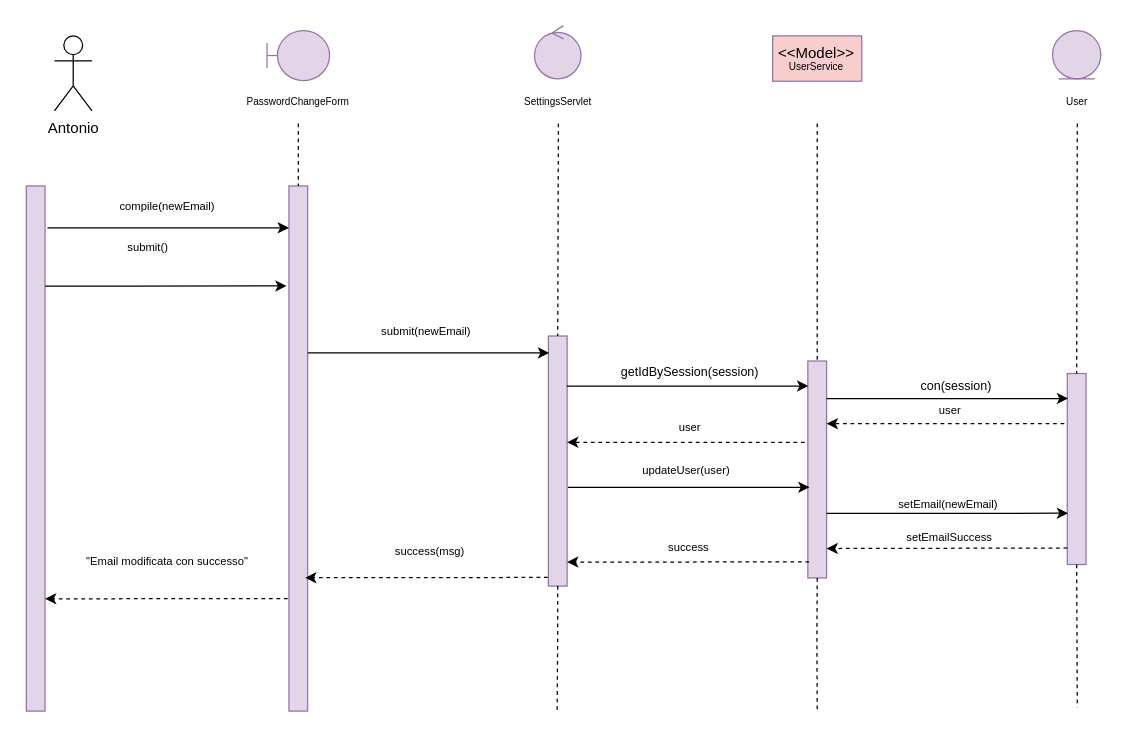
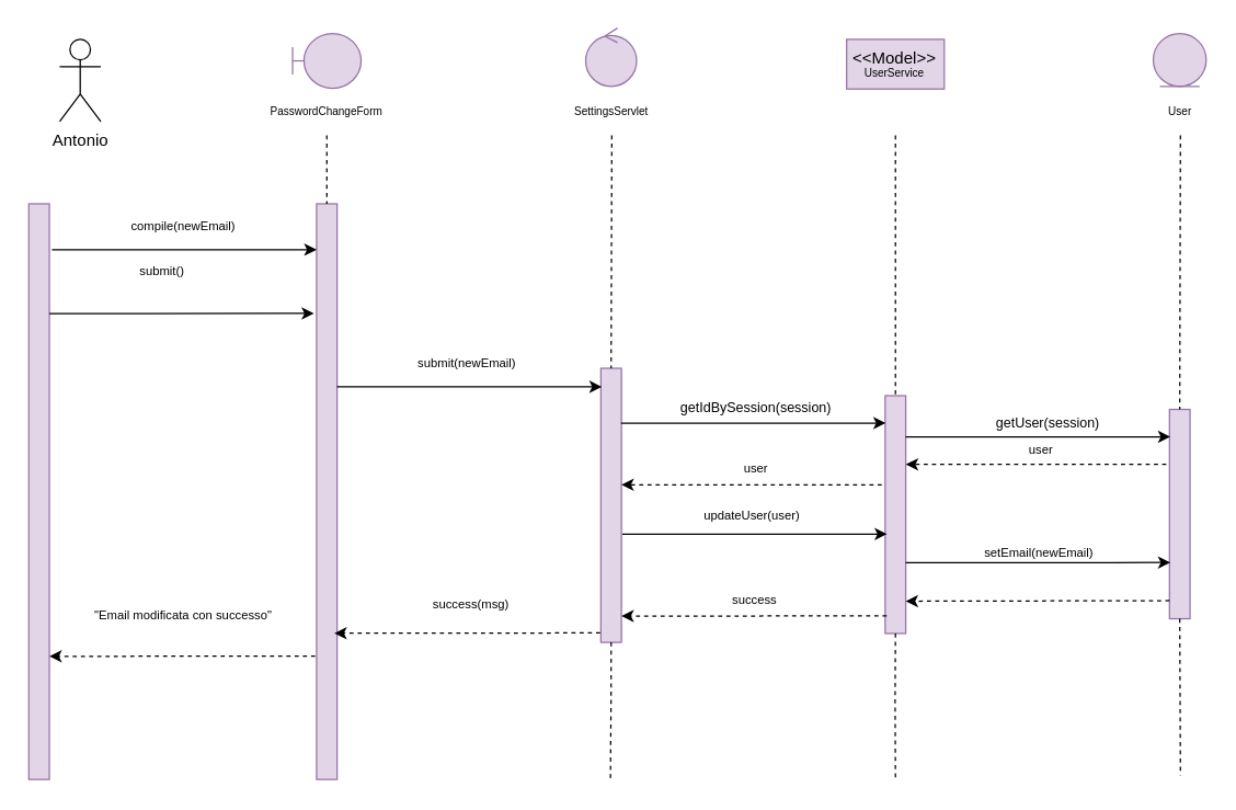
- <mxCell id="46" value="&lt;div&gt;&amp;lt;&amp;lt;Model&amp;gt;&amp;gt;&lt;/div&gt;&lt;div style=&quot;font-size: 8px&quot;&gt;UserService&lt;br&gt;&lt;/div&gt;" style="rounded=0;whiteSpace=wrap;html=1;fillColor=#f8cecc;strokeColor=#9673a6;" vertex="1" parent="1"><mxGeometry x="617.37" y="28.21" width="71.25" height="36.25" as="geometry" /></mxCell>
+ <mxCell id="46" value="&lt;div&gt;&amp;lt;&amp;lt;Model&amp;gt;&amp;gt;&lt;/div&gt;&lt;div style=&quot;font-size: 8px&quot;&gt;UserService&lt;br&gt;&lt;/div&gt;" style="rounded=0;whiteSpace=wrap;html=1;fillColor=#e1d5e7;strokeColor=#9673a6;" vertex="1" parent="1"><mxGeometry x="617.37" y="28.21" width="71.25" height="36.25" as="geometry" /></mxCell>
- <mxCell id="41" value="con(session)" style="text;html=1;strokeColor=none;fillColor=none;align=center;verticalAlign=middle;whiteSpace=wrap;rounded=0;fontSize=10;" vertex="1" parent="1"><mxGeometry x="668" y="303.21" width="192.5" height="10" as="geometry" /></mxCell>
+ <mxCell id="41" value="getUser(session)" style="text;html=1;strokeColor=none;fillColor=none;align=center;verticalAlign=middle;whiteSpace=wrap;rounded=0;fontSize=10;" vertex="1" parent="1"><mxGeometry x="668" y="303.21" width="192.5" height="10" as="geometry" /></mxCell>
- <mxCell id="16" value="setEmailSuccess" style="text;html=1;strokeColor=none;fillColor=none;align=center;verticalAlign=middle;whiteSpace=wrap;rounded=0;fontSize=9;" vertex="1" parent="1"><mxGeometry x="699" y="421.21" width="120" height="17" as="geometry" /></mxCell>
